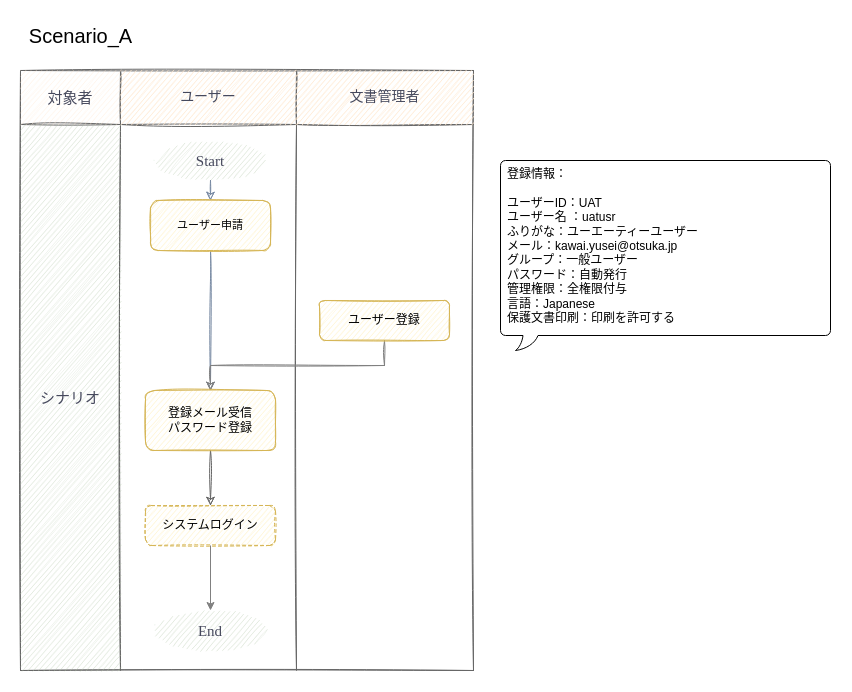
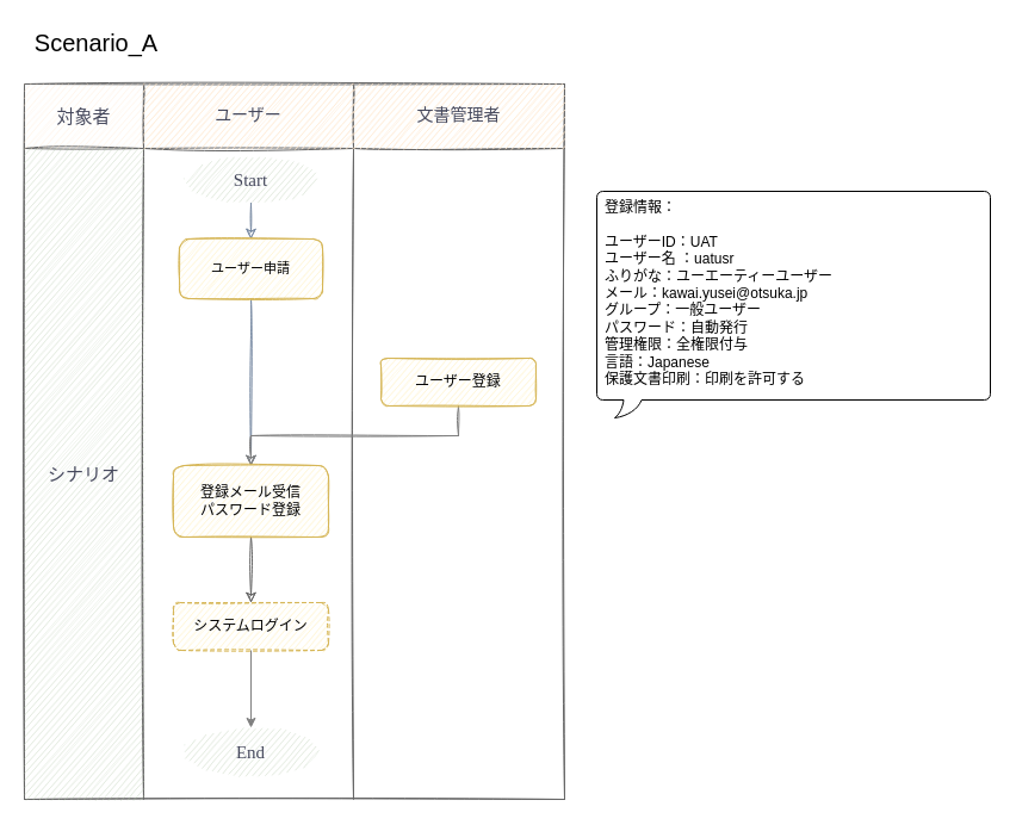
- <mxCell id="12" value="Start" style="ellipse;whiteSpace=wrap;html=1;fontFamily=Montserrat;fontSource=https%3A%2F%2Ffonts.googleapis.com%2Fcss%3Ffamily%3DMontserrat;fontSize=15;opacity=40;gradientDirection=east;strokeColor=none;fillColor=#B2C9AB;fontColor=#46495D;sketch=1;" parent="1" vertex="1"><mxGeometry x="150" y="140" width="120" height="40" as="geometry" /></mxCell>
+ <mxCell id="12" value="Start" style="ellipse;whiteSpace=wrap;html=1;fontFamily=Montserrat;fontSource=https%3A%2F%2Ffonts.googleapis.com%2Fcss%3Ffamily%3DMontserrat;fontSize=15;opacity=40;gradientDirection=east;strokeColor=none;fillColor=#B2C9AB;fontColor=#46495D;sketch=1;" parent="1" vertex="1"><mxGeometry x="150" y="130" width="120" height="40" as="geometry" /></mxCell>
